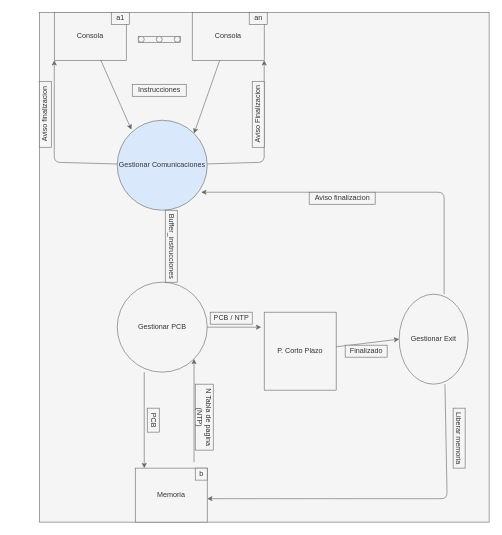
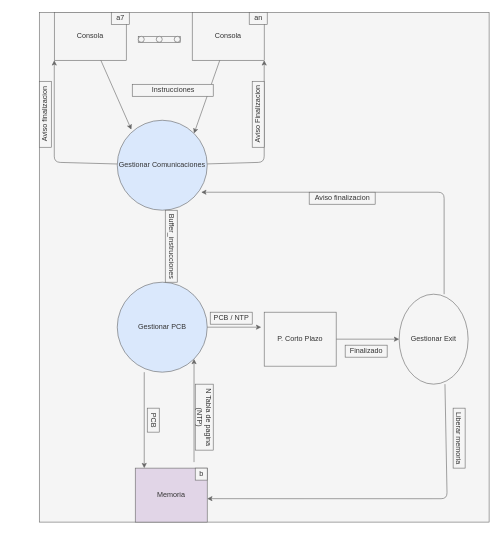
- <mxCell id="16" value="a1" style="text;html=1;align=center;verticalAlign=middle;resizable=0;points=[];autosize=1;strokeColor=#666666;fillColor=#f5f5f5;fontColor=#333333;" parent="2" vertex="1"><mxGeometry x="120" width="30" height="20" as="geometry" /></mxCell>
+ <mxCell id="16" value="a7" style="text;html=1;align=center;verticalAlign=middle;resizable=0;points=[];autosize=1;strokeColor=#666666;fillColor=#f5f5f5;fontColor=#333333;" parent="2" vertex="1"><mxGeometry x="120" width="30" height="20" as="geometry" /></mxCell>
- <mxCell id="28" value="Instrucciones" style="text;html=1;align=center;verticalAlign=middle;resizable=0;points=[];autosize=1;strokeColor=#666666;fillColor=#f5f5f5;fontColor=#333333;" parent="2" vertex="1"><mxGeometry x="155" y="120" width="90" height="20" as="geometry" /></mxCell>
+ <mxCell id="28" value="Instrucciones" style="text;html=1;align=center;verticalAlign=middle;resizable=0;points=[];autosize=1;strokeColor=#666666;fillColor=#f5f5f5;fontColor=#333333;" parent="2" vertex="1"><mxGeometry x="155" y="120" width="135" height="20" as="geometry" /></mxCell>
- <mxCell id="31" value="Gestionar PCB" style="ellipse;whiteSpace=wrap;html=1;aspect=fixed;fillColor=#f5f5f5;fontColor=#333333;strokeColor=#666666;" parent="2" vertex="1"><mxGeometry x="130" y="450" width="150" height="150" as="geometry" /></mxCell>
+ <mxCell id="31" value="Gestionar PCB" style="ellipse;whiteSpace=wrap;html=1;aspect=fixed;fillColor=#dae8fc;fontColor=#333333;strokeColor=#666666;" parent="2" vertex="1"><mxGeometry x="130" y="450" width="150" height="150" as="geometry" /></mxCell>
- <mxCell id="33" value="P. Corto Plazo" style="rounded=0;whiteSpace=wrap;html=1;fillColor=#f5f5f5;fontColor=#333333;strokeColor=#666666;" parent="2" vertex="1"><mxGeometry x="375" y="500" width="120" height="130" as="geometry" /></mxCell>
+ <mxCell id="33" value="P. Corto Plazo" style="rounded=0;whiteSpace=wrap;html=1;fillColor=#f5f5f5;fontColor=#333333;strokeColor=#666666;" parent="2" vertex="1"><mxGeometry x="375" y="500" width="120" height="90" as="geometry" /></mxCell>
- <mxCell id="5" value="Memoria" style="rounded=0;whiteSpace=wrap;html=1;fillColor=#f5f5f5;fontColor=#333333;strokeColor=#666666;" parent="2" vertex="1"><mxGeometry x="160.0" y="760" width="120" height="90" as="geometry" /></mxCell>
+ <mxCell id="5" value="Memoria" style="rounded=0;whiteSpace=wrap;html=1;fillColor=#e1d5e7;fontColor=#333333;strokeColor=#666666;" parent="2" vertex="1"><mxGeometry x="160.0" y="760" width="120" height="90" as="geometry" /></mxCell>
